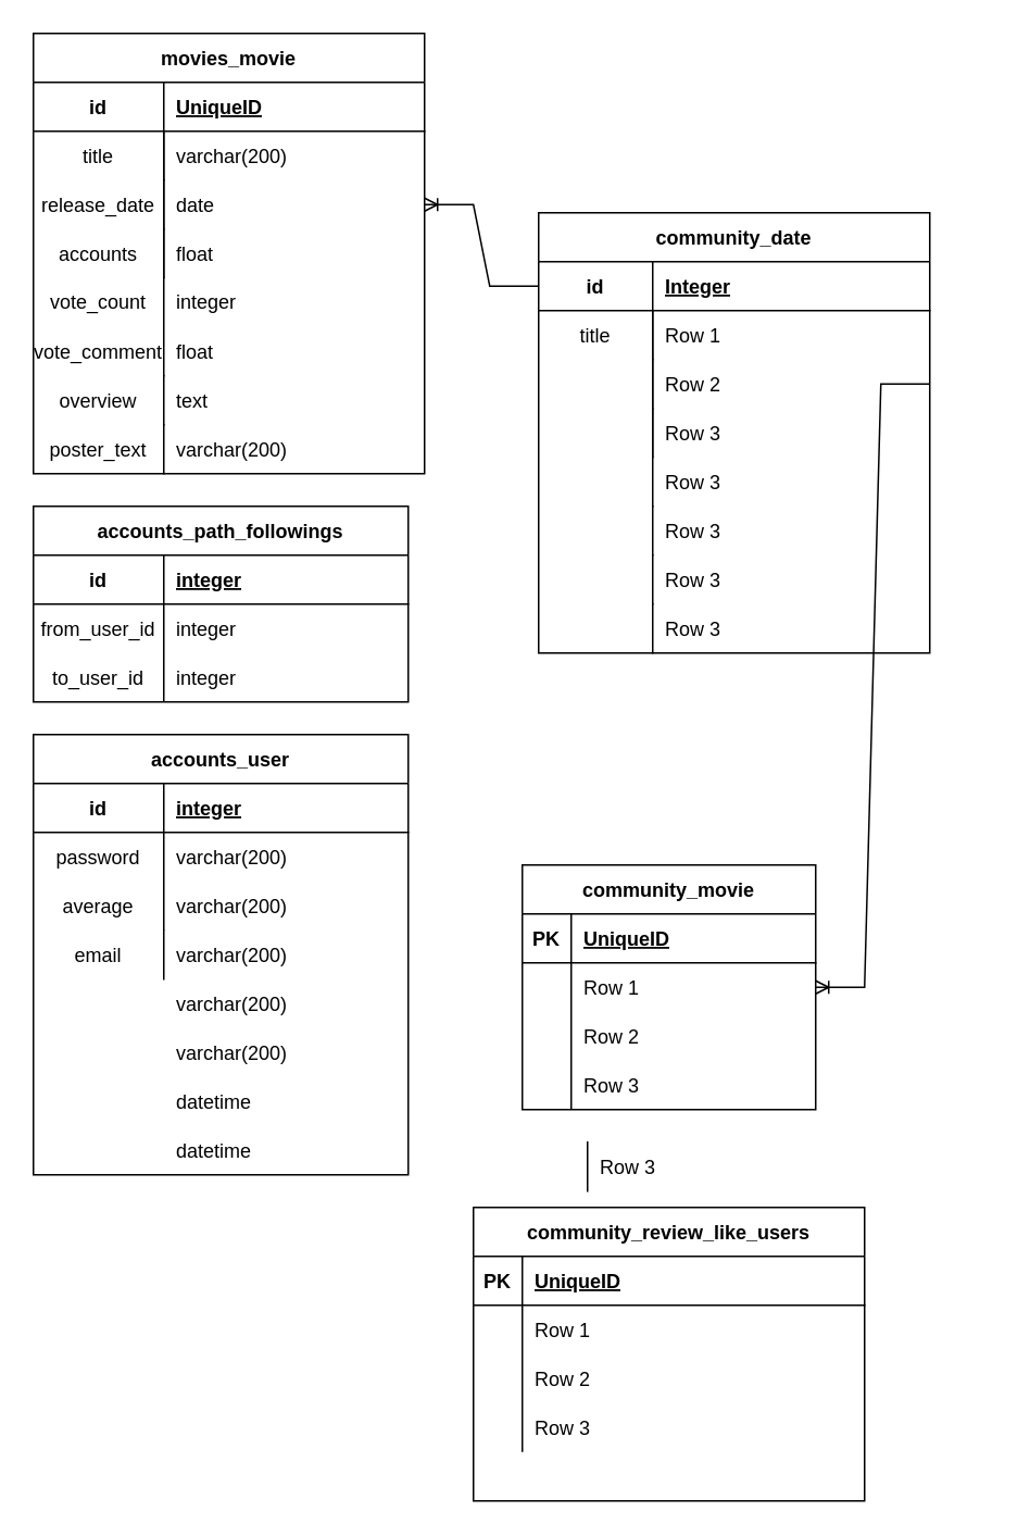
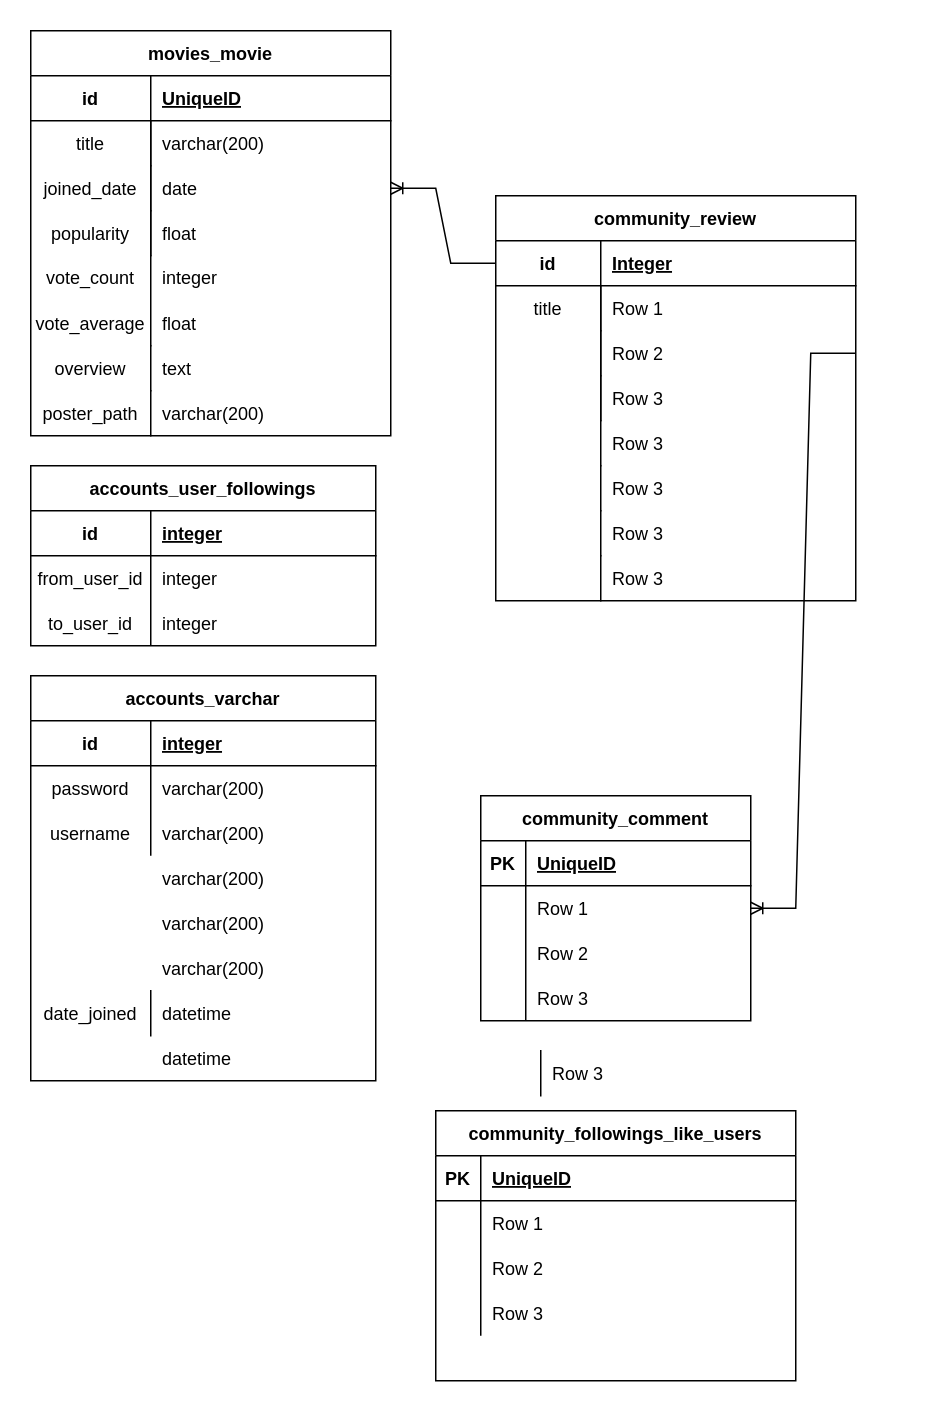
- <mxCell id="10" value="release_date" style="shape=partialRectangle;connectable=0;fillColor=none;top=0;left=0;bottom=0;right=0;editable=1;overflow=hidden;" vertex="1" parent="9"><mxGeometry width="80.0" height="30" as="geometry"><mxRectangle width="80.0" height="30" as="alternateBounds" /></mxGeometry></mxCell>
+ <mxCell id="10" value="joined_date" style="shape=partialRectangle;connectable=0;fillColor=none;top=0;left=0;bottom=0;right=0;editable=1;overflow=hidden;" vertex="1" parent="9"><mxGeometry width="80.0" height="30" as="geometry"><mxRectangle width="80.0" height="30" as="alternateBounds" /></mxGeometry></mxCell>
- <mxCell id="15" value="community_date" style="shape=table;startSize=30;container=1;collapsible=1;childLayout=tableLayout;fixedRows=1;rowLines=0;fontStyle=1;align=center;resizeLast=1;" vertex="1" parent="1"><mxGeometry x="330" y="130" width="240" height="270" as="geometry" /></mxCell>
+ <mxCell id="15" value="community_review" style="shape=table;startSize=30;container=1;collapsible=1;childLayout=tableLayout;fixedRows=1;rowLines=0;fontStyle=1;align=center;resizeLast=1;" vertex="1" parent="1"><mxGeometry x="330" y="130" width="240" height="270" as="geometry" /></mxCell>
- <mxCell id="13" value="accounts" style="shape=partialRectangle;connectable=0;fillColor=none;top=0;left=0;bottom=0;right=0;editable=1;overflow=hidden;" vertex="1" parent="12"><mxGeometry width="80.0" height="30" as="geometry"><mxRectangle width="80.0" height="30" as="alternateBounds" /></mxGeometry></mxCell>
+ <mxCell id="13" value="popularity" style="shape=partialRectangle;connectable=0;fillColor=none;top=0;left=0;bottom=0;right=0;editable=1;overflow=hidden;" vertex="1" parent="12"><mxGeometry width="80.0" height="30" as="geometry"><mxRectangle width="80.0" height="30" as="alternateBounds" /></mxGeometry></mxCell>
- <mxCell id="94" value="vote_comment" style="shape=partialRectangle;connectable=0;fillColor=none;top=0;left=0;bottom=0;right=0;editable=1;overflow=hidden;" vertex="1" parent="1"><mxGeometry x="20" y="200" width="80.0" height="30" as="geometry"><mxRectangle width="80.0" height="30" as="alternateBounds" /></mxGeometry></mxCell>
+ <mxCell id="94" value="vote_average" style="shape=partialRectangle;connectable=0;fillColor=none;top=0;left=0;bottom=0;right=0;editable=1;overflow=hidden;" vertex="1" parent="1"><mxGeometry x="20" y="200" width="80.0" height="30" as="geometry"><mxRectangle width="80.0" height="30" as="alternateBounds" /></mxGeometry></mxCell>
- <mxCell id="98" value="poster_text" style="shape=partialRectangle;connectable=0;fillColor=none;top=0;left=0;bottom=0;right=0;editable=1;overflow=hidden;" vertex="1" parent="1"><mxGeometry x="20" y="260" width="80.0" height="30" as="geometry"><mxRectangle width="80.0" height="30" as="alternateBounds" /></mxGeometry></mxCell>
+ <mxCell id="98" value="poster_path" style="shape=partialRectangle;connectable=0;fillColor=none;top=0;left=0;bottom=0;right=0;editable=1;overflow=hidden;" vertex="1" parent="1"><mxGeometry x="20" y="260" width="80.0" height="30" as="geometry"><mxRectangle width="80.0" height="30" as="alternateBounds" /></mxGeometry></mxCell>
- <mxCell id="58" value="accounts_path_followings" style="shape=table;startSize=30;container=1;collapsible=1;childLayout=tableLayout;fixedRows=1;rowLines=0;fontStyle=1;align=center;resizeLast=1;fillColor=none;gradientColor=default;" vertex="1" parent="1"><mxGeometry x="20" y="310" width="230" height="120" as="geometry" /></mxCell>
+ <mxCell id="58" value="accounts_user_followings" style="shape=table;startSize=30;container=1;collapsible=1;childLayout=tableLayout;fixedRows=1;rowLines=0;fontStyle=1;align=center;resizeLast=1;fillColor=none;gradientColor=default;" vertex="1" parent="1"><mxGeometry x="20" y="310" width="230" height="120" as="geometry" /></mxCell>
- <mxCell id="68" value="accounts_user" style="shape=table;startSize=30;container=1;collapsible=1;childLayout=tableLayout;fixedRows=1;rowLines=0;fontStyle=1;align=center;resizeLast=1;fillColor=none;gradientColor=default;" vertex="1" parent="1"><mxGeometry x="20" y="450" width="230" height="270" as="geometry" /></mxCell>
+ <mxCell id="68" value="accounts_varchar" style="shape=table;startSize=30;container=1;collapsible=1;childLayout=tableLayout;fixedRows=1;rowLines=0;fontStyle=1;align=center;resizeLast=1;fillColor=none;gradientColor=default;" vertex="1" parent="1"><mxGeometry x="20" y="450" width="230" height="270" as="geometry" /></mxCell>
- <mxCell id="29" value="community_movie" style="shape=table;startSize=30;container=1;collapsible=1;childLayout=tableLayout;fixedRows=1;rowLines=0;fontStyle=1;align=center;resizeLast=1;" vertex="1" parent="1"><mxGeometry x="320" y="530" width="180" height="150" as="geometry" /></mxCell>
+ <mxCell id="29" value="community_comment" style="shape=table;startSize=30;container=1;collapsible=1;childLayout=tableLayout;fixedRows=1;rowLines=0;fontStyle=1;align=center;resizeLast=1;" vertex="1" parent="1"><mxGeometry x="320" y="530" width="180" height="150" as="geometry" /></mxCell>
- <mxCell id="76" value="average" style="shape=partialRectangle;connectable=0;fillColor=none;top=0;left=0;bottom=0;right=0;editable=1;overflow=hidden;" vertex="1" parent="75"><mxGeometry width="80.0" height="30" as="geometry"><mxRectangle width="80.0" height="30" as="alternateBounds" /></mxGeometry></mxCell>
+ <mxCell id="76" value="username" style="shape=partialRectangle;connectable=0;fillColor=none;top=0;left=0;bottom=0;right=0;editable=1;overflow=hidden;" vertex="1" parent="75"><mxGeometry width="80.0" height="30" as="geometry"><mxRectangle width="80.0" height="30" as="alternateBounds" /></mxGeometry></mxCell>
- <mxCell id="78" value="email" style="shape=partialRectangle;connectable=0;fillColor=none;top=0;left=0;bottom=0;right=1;editable=1;overflow=hidden;" vertex="1" parent="1"><mxGeometry x="20" y="570" width="80.0" height="30" as="geometry"><mxRectangle width="80.0" height="30" as="alternateBounds" /></mxGeometry></mxCell>
+ <mxCell id="82" value="date_joined" style="shape=partialRectangle;connectable=0;fillColor=none;top=0;left=0;bottom=0;right=1;editable=1;overflow=hidden;" vertex="1" parent="1"><mxGeometry x="20" y="660" width="80.0" height="30" as="geometry"><mxRectangle width="80.0" height="30" as="alternateBounds" /></mxGeometry></mxCell>
- <mxCell id="43" value="community_review_like_users" style="shape=table;startSize=30;container=1;collapsible=1;childLayout=tableLayout;fixedRows=1;rowLines=0;fontStyle=1;align=center;resizeLast=1;" vertex="1" parent="1"><mxGeometry x="290" y="740" width="240" height="180" as="geometry"><mxRectangle x="370" y="720" width="210" height="30" as="alternateBounds" /></mxGeometry></mxCell>
+ <mxCell id="43" value="community_followings_like_users" style="shape=table;startSize=30;container=1;collapsible=1;childLayout=tableLayout;fixedRows=1;rowLines=0;fontStyle=1;align=center;resizeLast=1;" vertex="1" parent="1"><mxGeometry x="290" y="740" width="240" height="180" as="geometry"><mxRectangle x="370" y="720" width="210" height="30" as="alternateBounds" /></mxGeometry></mxCell>
